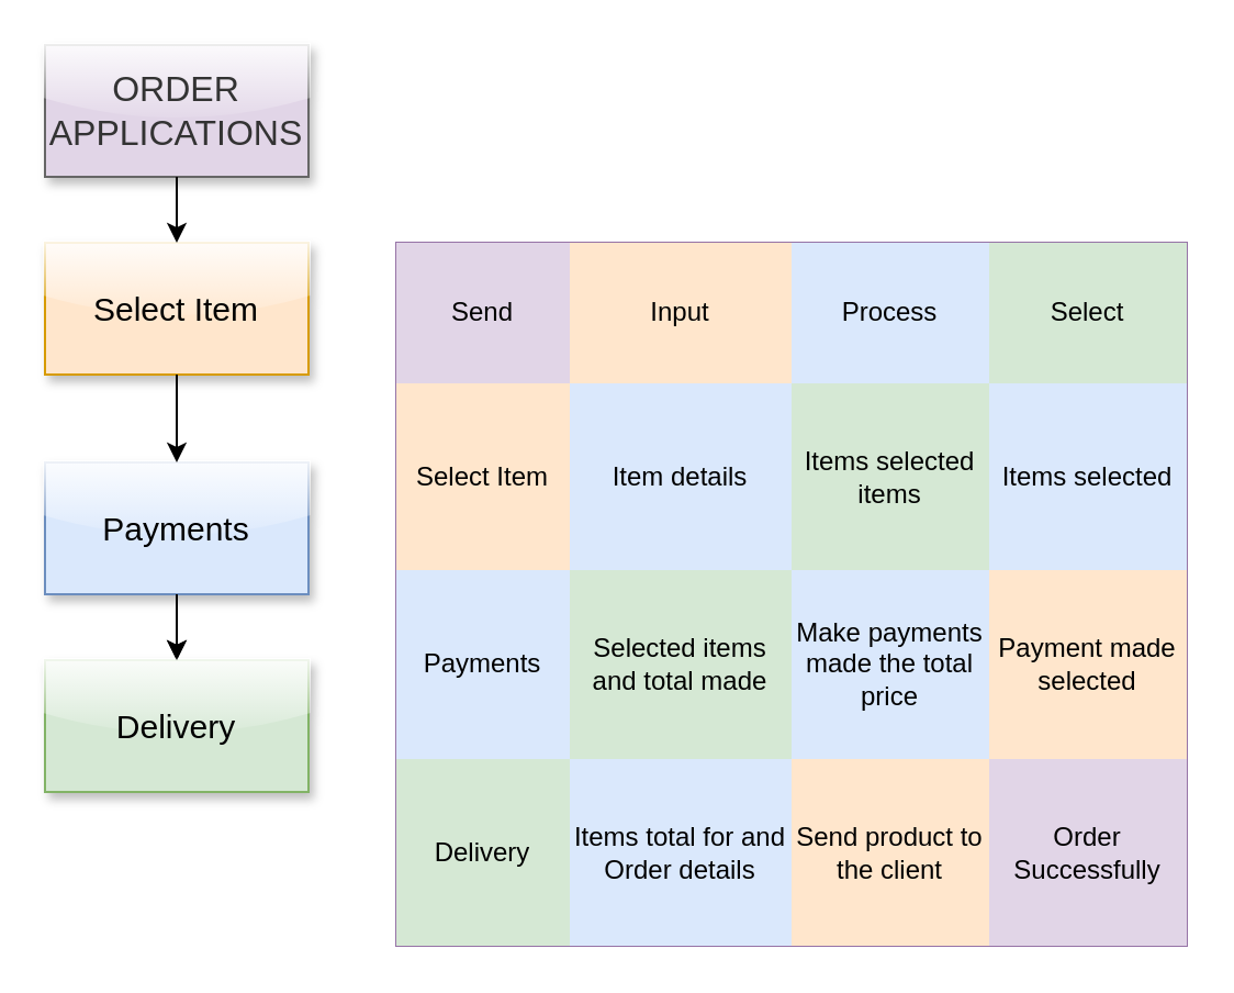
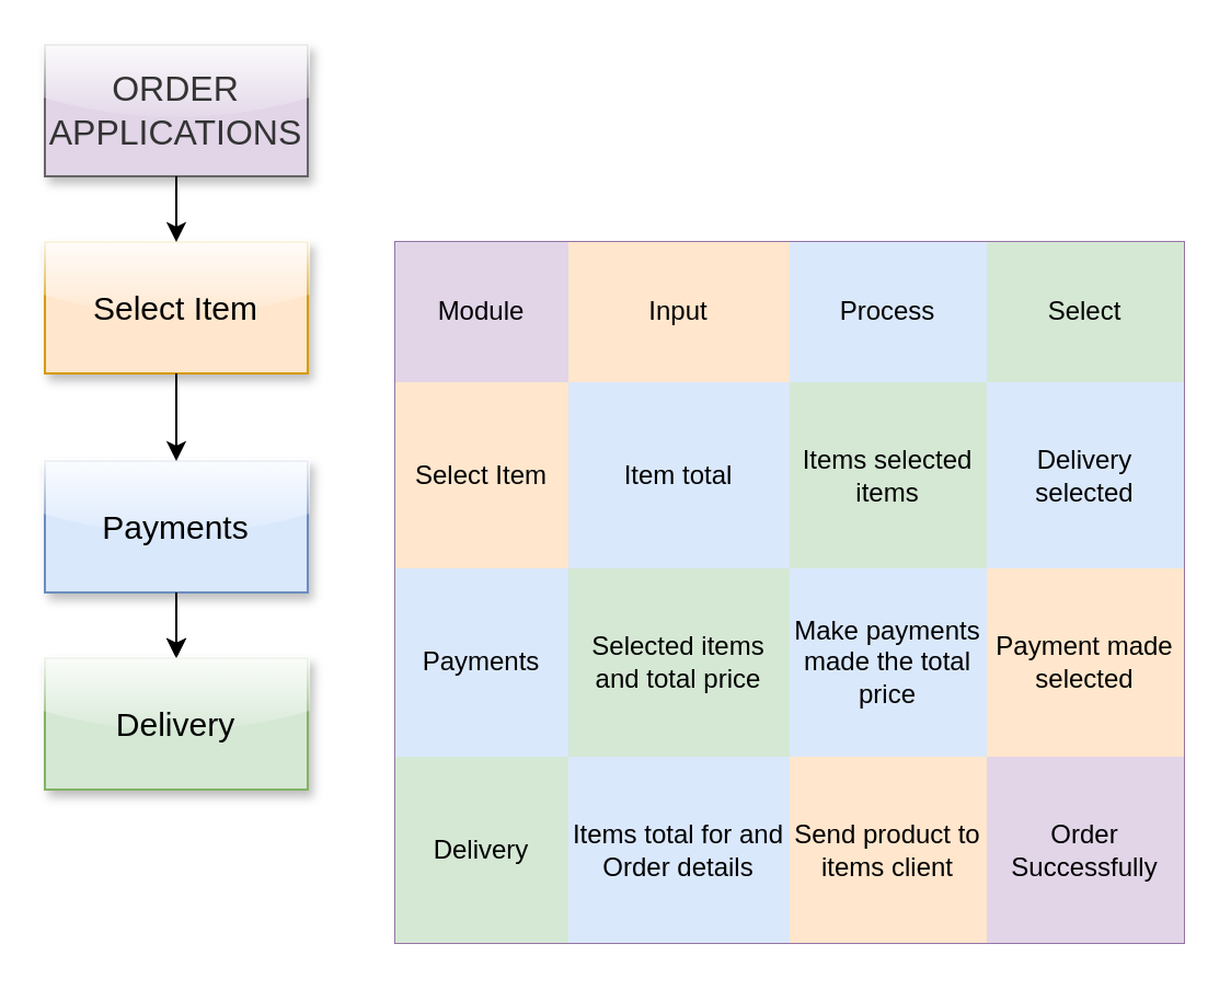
- <mxCell id="12" value="Send" style="shape=partialRectangle;html=1;whiteSpace=wrap;connectable=0;strokeColor=#9673a6;overflow=hidden;fillColor=#e1d5e7;top=0;left=0;bottom=0;right=0;pointerEvents=1;" vertex="1" parent="11"><mxGeometry width="79" height="64" as="geometry"><mxRectangle width="79" height="64" as="alternateBounds" /></mxGeometry></mxCell>
+ <mxCell id="12" value="Module" style="shape=partialRectangle;html=1;whiteSpace=wrap;connectable=0;strokeColor=#9673a6;overflow=hidden;fillColor=#e1d5e7;top=0;left=0;bottom=0;right=0;pointerEvents=1;" vertex="1" parent="11"><mxGeometry width="79" height="64" as="geometry"><mxRectangle width="79" height="64" as="alternateBounds" /></mxGeometry></mxCell>
- <mxCell id="18" value="Item details" style="shape=partialRectangle;html=1;whiteSpace=wrap;connectable=0;strokeColor=#6c8ebf;overflow=hidden;fillColor=#dae8fc;top=0;left=0;bottom=0;right=0;pointerEvents=1;" vertex="1" parent="16"><mxGeometry x="79" width="101" height="85" as="geometry"><mxRectangle width="101" height="85" as="alternateBounds" /></mxGeometry></mxCell>
+ <mxCell id="18" value="Item total" style="shape=partialRectangle;html=1;whiteSpace=wrap;connectable=0;strokeColor=#6c8ebf;overflow=hidden;fillColor=#dae8fc;top=0;left=0;bottom=0;right=0;pointerEvents=1;" vertex="1" parent="16"><mxGeometry x="79" width="101" height="85" as="geometry"><mxRectangle width="101" height="85" as="alternateBounds" /></mxGeometry></mxCell>
- <mxCell id="20" value="Items selected" style="shape=partialRectangle;html=1;whiteSpace=wrap;connectable=0;strokeColor=#6c8ebf;overflow=hidden;fillColor=#dae8fc;top=0;left=0;bottom=0;right=0;pointerEvents=1;" vertex="1" parent="16"><mxGeometry x="270" width="90" height="85" as="geometry"><mxRectangle width="90" height="85" as="alternateBounds" /></mxGeometry></mxCell>
+ <mxCell id="20" value="Delivery selected" style="shape=partialRectangle;html=1;whiteSpace=wrap;connectable=0;strokeColor=#6c8ebf;overflow=hidden;fillColor=#dae8fc;top=0;left=0;bottom=0;right=0;pointerEvents=1;" vertex="1" parent="16"><mxGeometry x="270" width="90" height="85" as="geometry"><mxRectangle width="90" height="85" as="alternateBounds" /></mxGeometry></mxCell>
- <mxCell id="23" value="Selected items and total made" style="shape=partialRectangle;html=1;whiteSpace=wrap;connectable=0;strokeColor=#82b366;overflow=hidden;fillColor=#d5e8d4;top=0;left=0;bottom=0;right=0;pointerEvents=1;" vertex="1" parent="21"><mxGeometry x="79" width="101" height="86" as="geometry"><mxRectangle width="101" height="86" as="alternateBounds" /></mxGeometry></mxCell>
+ <mxCell id="23" value="Selected items and total price" style="shape=partialRectangle;html=1;whiteSpace=wrap;connectable=0;strokeColor=#82b366;overflow=hidden;fillColor=#d5e8d4;top=0;left=0;bottom=0;right=0;pointerEvents=1;" vertex="1" parent="21"><mxGeometry x="79" width="101" height="86" as="geometry"><mxRectangle width="101" height="86" as="alternateBounds" /></mxGeometry></mxCell>
- <mxCell id="29" value="Send product to the client" style="shape=partialRectangle;html=1;whiteSpace=wrap;connectable=0;strokeColor=#d79b00;overflow=hidden;fillColor=#ffe6cc;top=0;left=0;bottom=0;right=0;pointerEvents=1;" vertex="1" parent="26"><mxGeometry x="180" width="90" height="85" as="geometry"><mxRectangle width="90" height="85" as="alternateBounds" /></mxGeometry></mxCell>
+ <mxCell id="29" value="Send product to items client" style="shape=partialRectangle;html=1;whiteSpace=wrap;connectable=0;strokeColor=#d79b00;overflow=hidden;fillColor=#ffe6cc;top=0;left=0;bottom=0;right=0;pointerEvents=1;" vertex="1" parent="26"><mxGeometry x="180" width="90" height="85" as="geometry"><mxRectangle width="90" height="85" as="alternateBounds" /></mxGeometry></mxCell>
